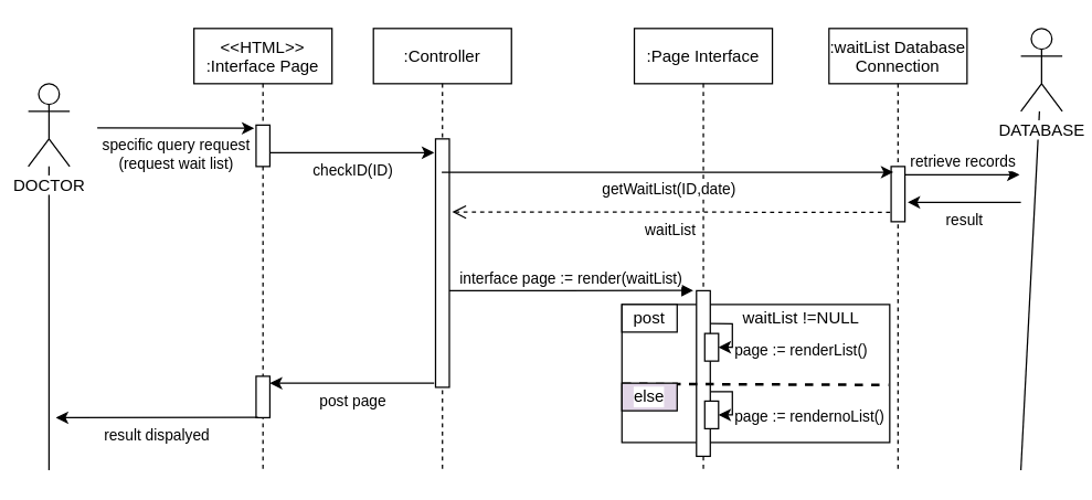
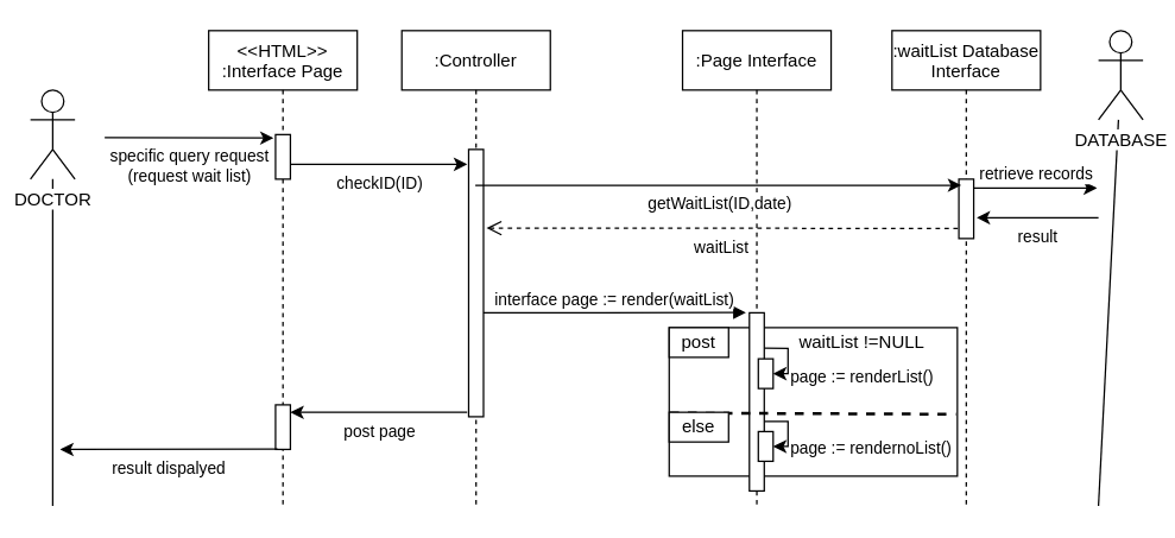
- <mxCell id="11" value=":waitList Database&#10;Connection" style="shape=umlLifeline;perimeter=lifelinePerimeter;container=1;collapsible=0;recursiveResize=0;rounded=0;shadow=0;strokeWidth=1;" parent="1" vertex="1"><mxGeometry x="600" y="20" width="100" height="320" as="geometry" /></mxCell>
+ <mxCell id="11" value=":waitList Database&#10;Interface" style="shape=umlLifeline;perimeter=lifelinePerimeter;container=1;collapsible=0;recursiveResize=0;rounded=0;shadow=0;strokeWidth=1;" parent="1" vertex="1"><mxGeometry x="600" y="20" width="100" height="320" as="geometry" /></mxCell>
- <mxCell id="26" value="else" style="rounded=0;whiteSpace=wrap;html=1;labelBackgroundColor=#FFFFFF;fillColor=#e1d5e7;" parent="1" vertex="1"><mxGeometry x="450" y="277" width="40" height="20" as="geometry" /></mxCell>
+ <mxCell id="26" value="else" style="rounded=0;whiteSpace=wrap;html=1;labelBackgroundColor=#FFFFFF;" parent="1" vertex="1"><mxGeometry x="450" y="277" width="40" height="20" as="geometry" /></mxCell>
